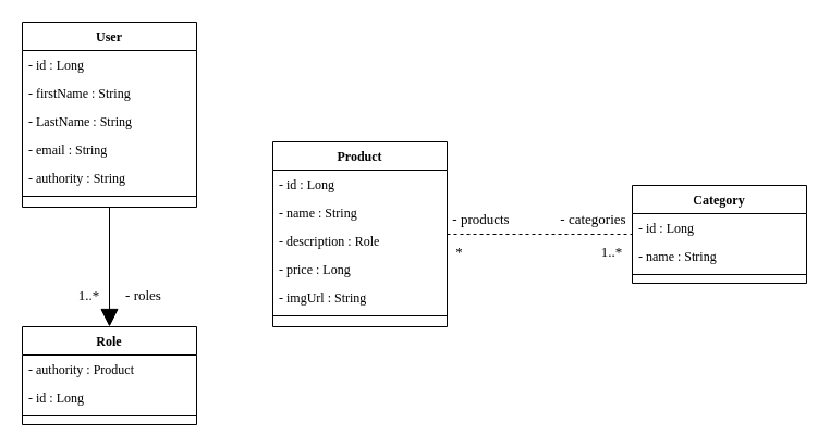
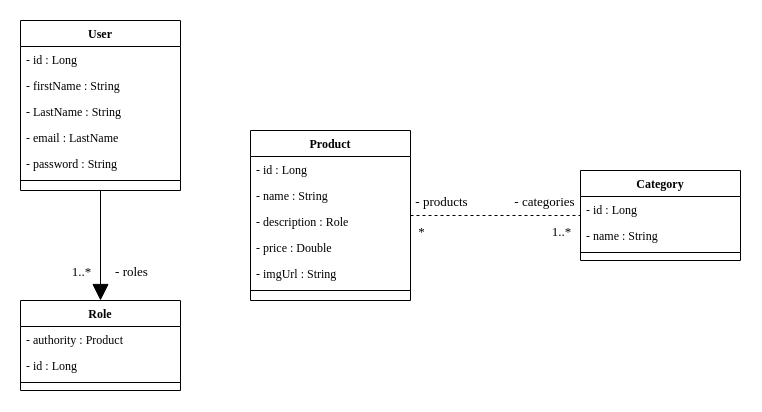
- <mxCell id="13" value="- email : String" style="text;align=left;verticalAlign=top;spacingLeft=4;spacingRight=4;overflow=hidden;rotatable=0;points=[[0,0.5],[1,0.5]];portConstraint=eastwest;rounded=0;shadow=0;html=0;fontFamily=Tahoma;" parent="9" vertex="1"><mxGeometry y="104" width="160" height="26" as="geometry" /></mxCell>
+ <mxCell id="13" value="- email : LastName" style="text;align=left;verticalAlign=top;spacingLeft=4;spacingRight=4;overflow=hidden;rotatable=0;points=[[0,0.5],[1,0.5]];portConstraint=eastwest;rounded=0;shadow=0;html=0;fontFamily=Tahoma;" parent="9" vertex="1"><mxGeometry y="104" width="160" height="26" as="geometry" /></mxCell>
- <mxCell id="14" value="- authority : String" style="text;align=left;verticalAlign=top;spacingLeft=4;spacingRight=4;overflow=hidden;rotatable=0;points=[[0,0.5],[1,0.5]];portConstraint=eastwest;rounded=0;shadow=0;html=0;fontFamily=Tahoma;" parent="9" vertex="1"><mxGeometry y="130" width="160" height="26" as="geometry" /></mxCell>
+ <mxCell id="14" value="- password : String" style="text;align=left;verticalAlign=top;spacingLeft=4;spacingRight=4;overflow=hidden;rotatable=0;points=[[0,0.5],[1,0.5]];portConstraint=eastwest;rounded=0;shadow=0;html=0;fontFamily=Tahoma;" parent="9" vertex="1"><mxGeometry y="130" width="160" height="26" as="geometry" /></mxCell>
- <mxCell id="29" value="- price : Long" style="text;align=left;verticalAlign=top;spacingLeft=4;spacingRight=4;overflow=hidden;rotatable=0;points=[[0,0.5],[1,0.5]];portConstraint=eastwest;rounded=0;shadow=0;html=0;fontFamily=Tahoma;" vertex="1" parent="25"><mxGeometry y="104" width="160" height="26" as="geometry" /></mxCell>
+ <mxCell id="29" value="- price : Double" style="text;align=left;verticalAlign=top;spacingLeft=4;spacingRight=4;overflow=hidden;rotatable=0;points=[[0,0.5],[1,0.5]];portConstraint=eastwest;rounded=0;shadow=0;html=0;fontFamily=Tahoma;" vertex="1" parent="25"><mxGeometry y="104" width="160" height="26" as="geometry" /></mxCell>
